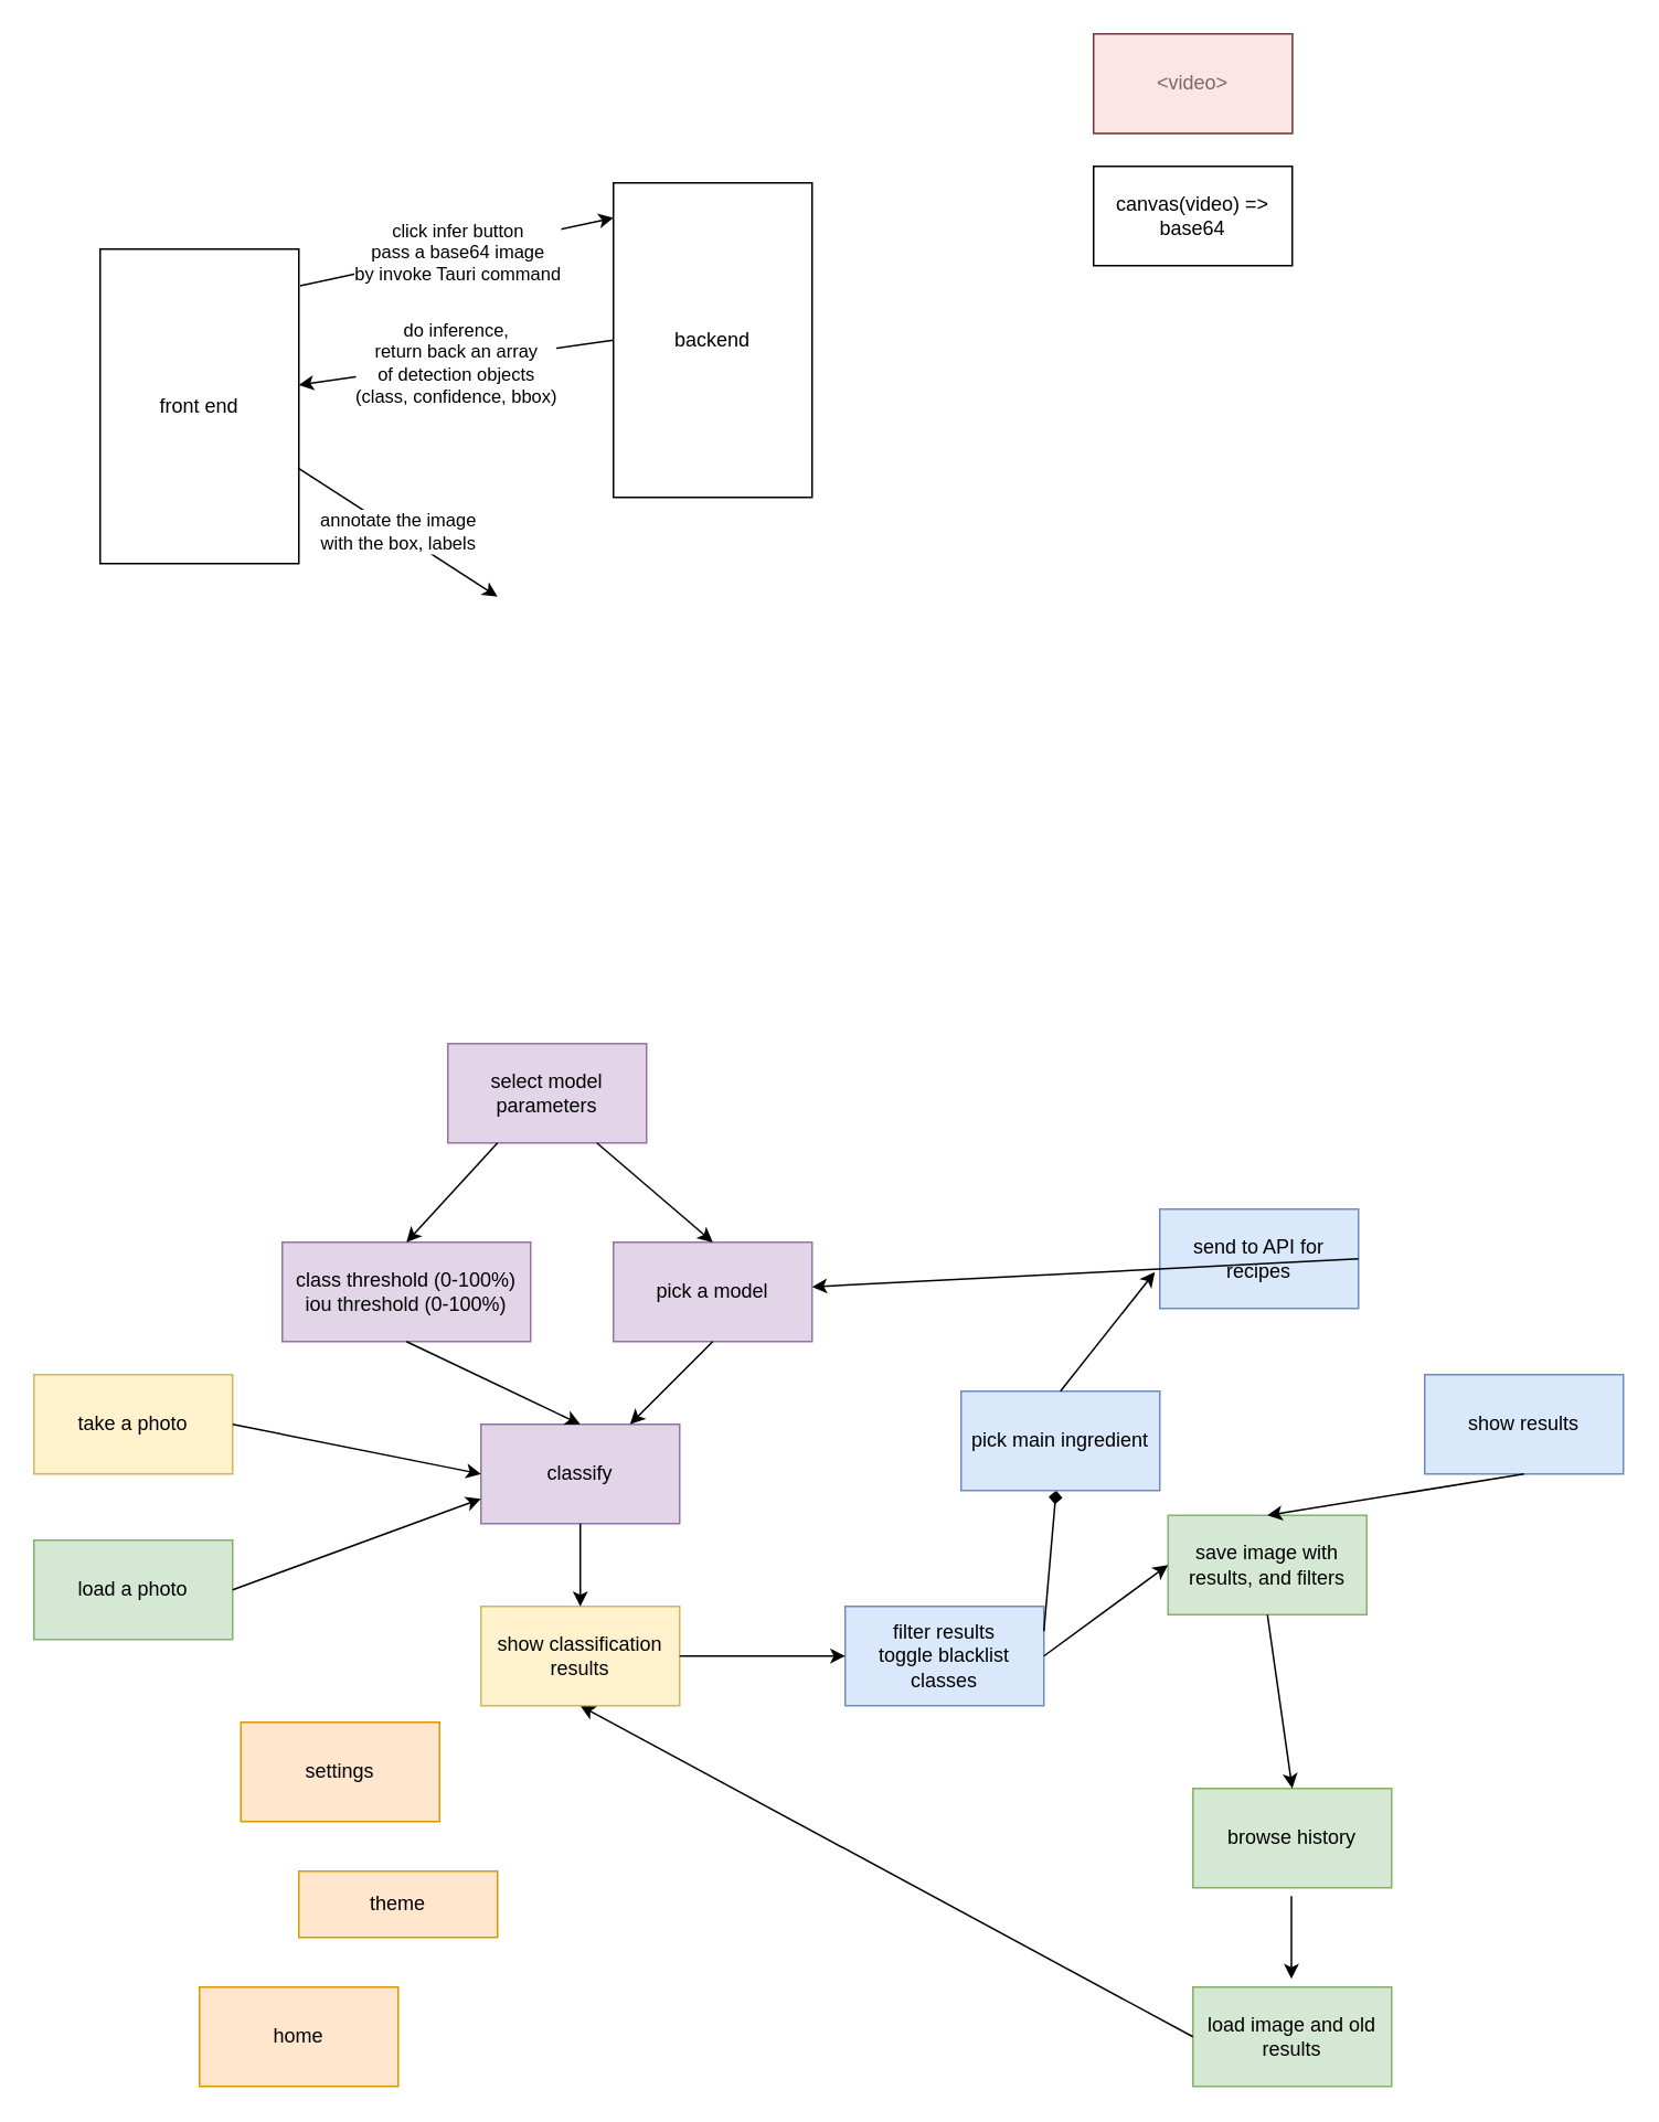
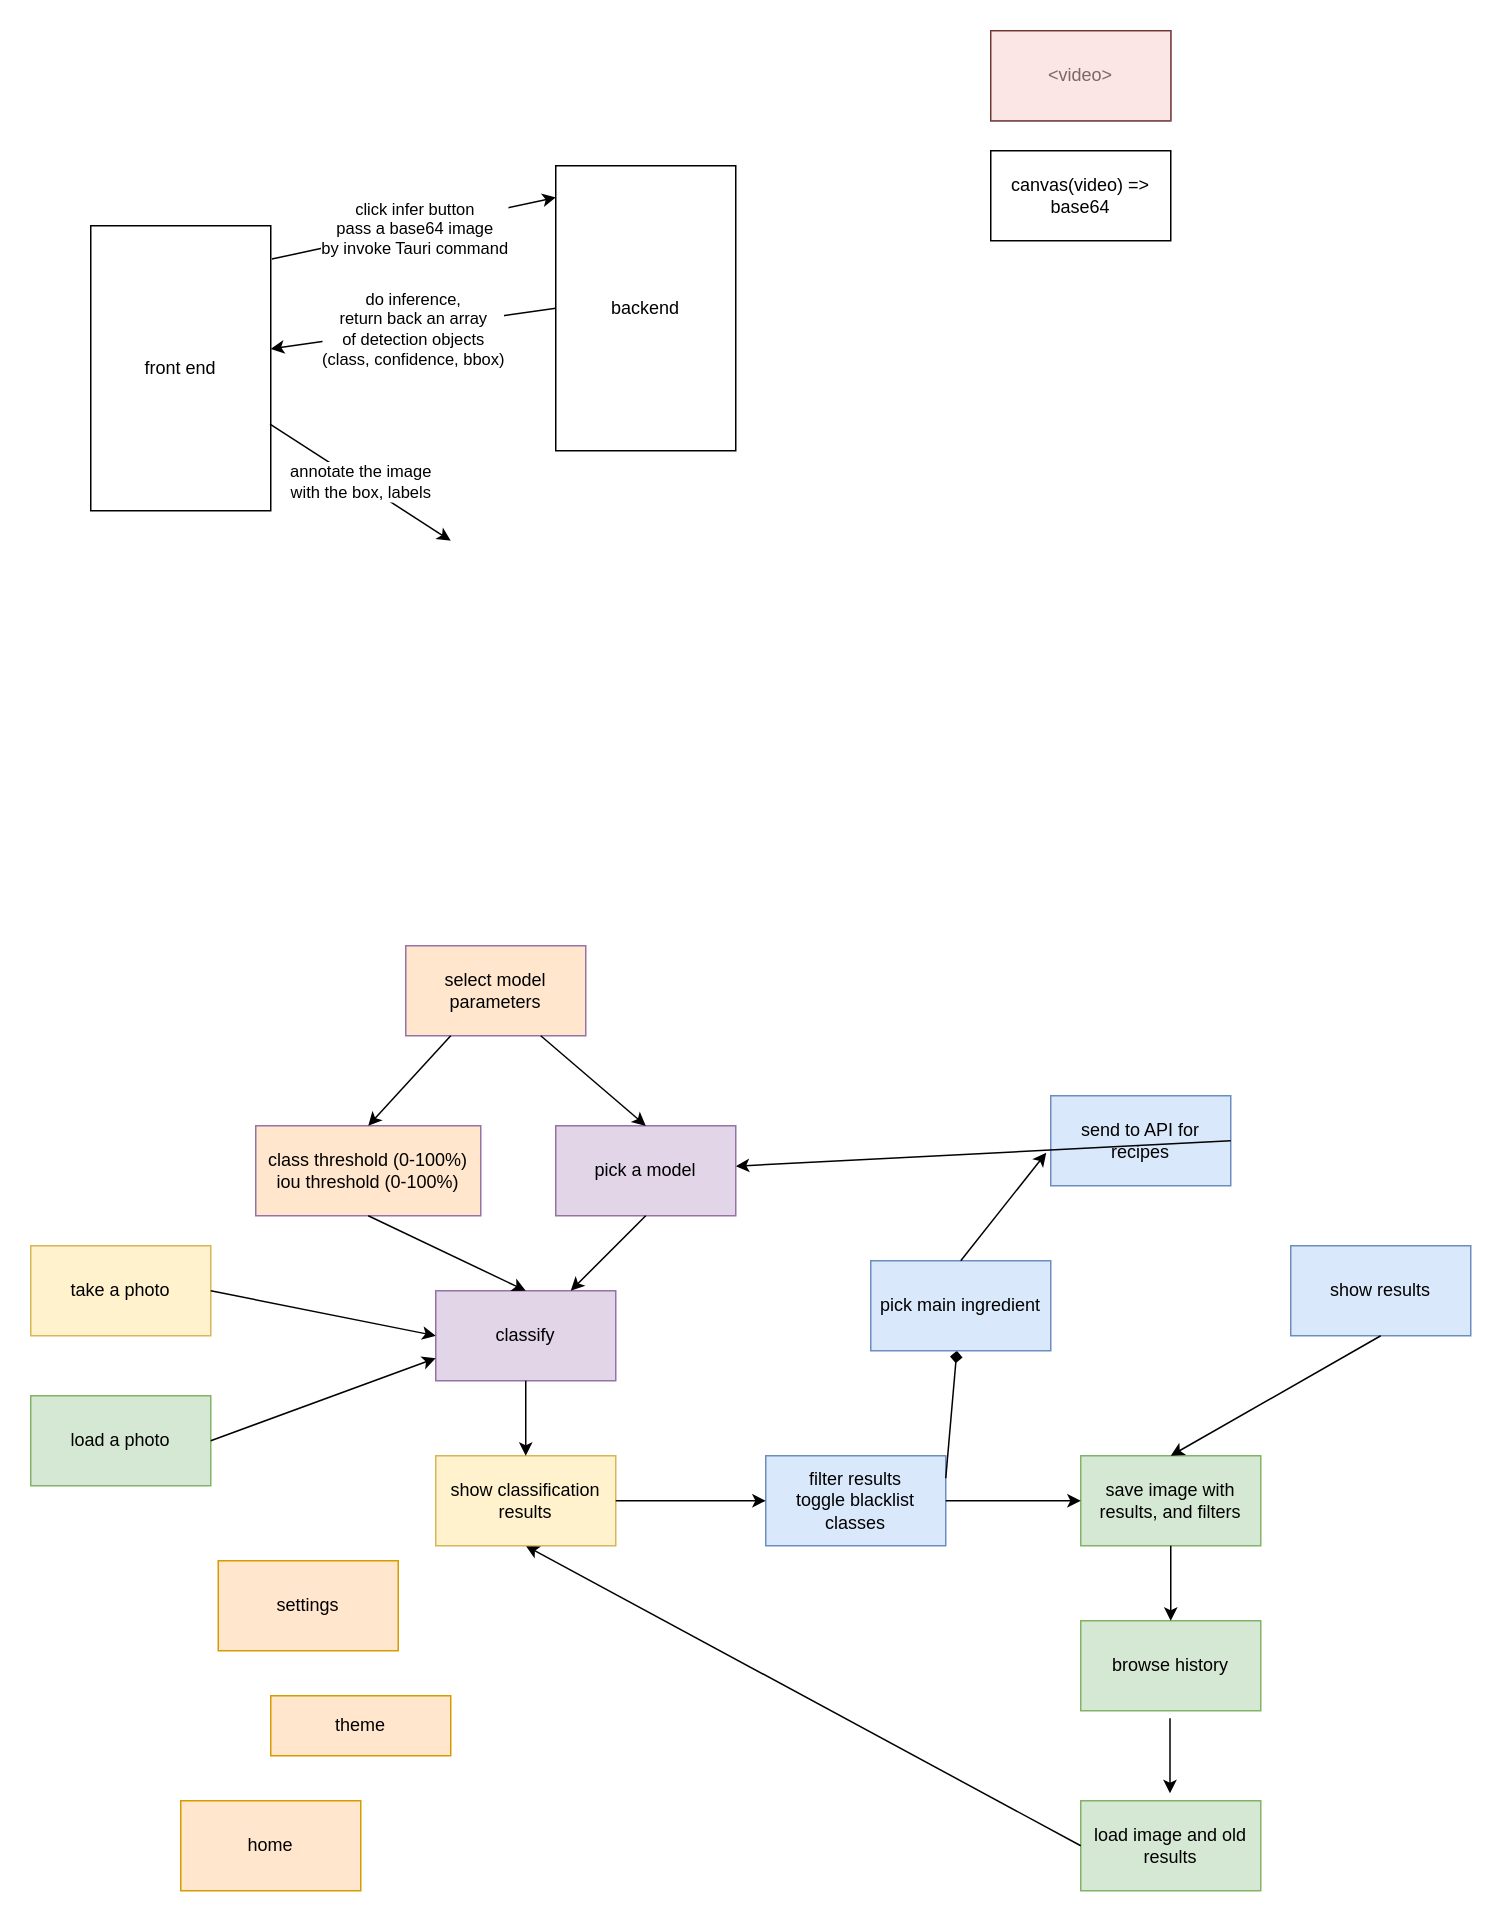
- <mxCell id="25" value="select model parameters" style="rounded=0;whiteSpace=wrap;html=1;fillColor=#e1d5e7;strokeColor=#9673a6;" parent="1" vertex="1"><mxGeometry x="270" y="630" width="120" height="60" as="geometry" /></mxCell>
+ <mxCell id="25" value="select model parameters" style="rounded=0;whiteSpace=wrap;html=1;fillColor=#ffe6cc;strokeColor=#9673a6;" parent="1" vertex="1"><mxGeometry x="270" y="630" width="120" height="60" as="geometry" /></mxCell>
- <mxCell id="22" value="class threshold (0-100%)&lt;div&gt;iou threshold (0-100%)&lt;/div&gt;" style="rounded=0;whiteSpace=wrap;html=1;fillColor=#e1d5e7;strokeColor=#9673a6;" parent="1" vertex="1"><mxGeometry y="750" width="150" height="60" as="geometry" x="170" /></mxCell>
+ <mxCell id="22" value="class threshold (0-100%)&lt;div&gt;iou threshold (0-100%)&lt;/div&gt;" style="rounded=0;whiteSpace=wrap;html=1;fillColor=#ffe6cc;strokeColor=#9673a6;" parent="1" vertex="1"><mxGeometry y="750" width="150" height="60" as="geometry" x="170" /></mxCell>
- <mxCell id="3" value="save image with results, and filters" style="rounded=0;whiteSpace=wrap;html=1;fillColor=#d5e8d4;strokeColor=#82b366;" parent="1" vertex="1"><mxGeometry x="705" y="915" width="120" height="60" as="geometry" /></mxCell>
+ <mxCell id="3" value="save image with results, and filters" style="rounded=0;whiteSpace=wrap;html=1;fillColor=#d5e8d4;strokeColor=#82b366;" parent="1" vertex="1"><mxGeometry x="720" y="970" width="120" height="60" as="geometry" /></mxCell>
